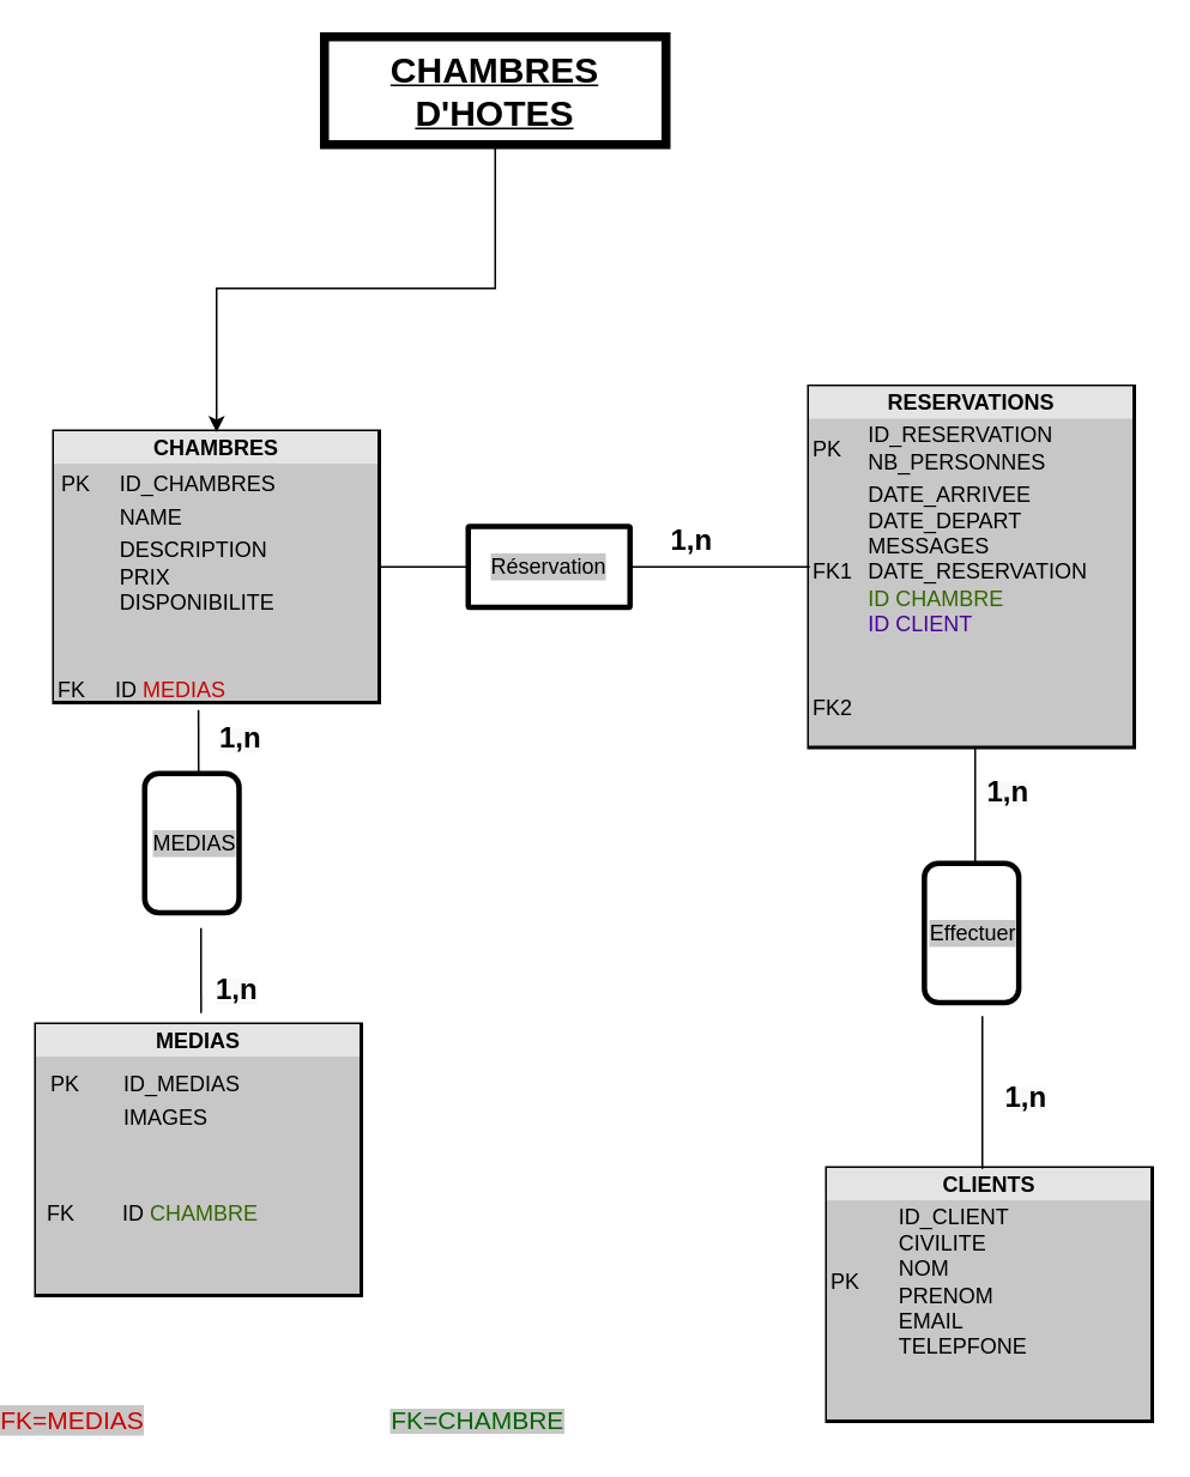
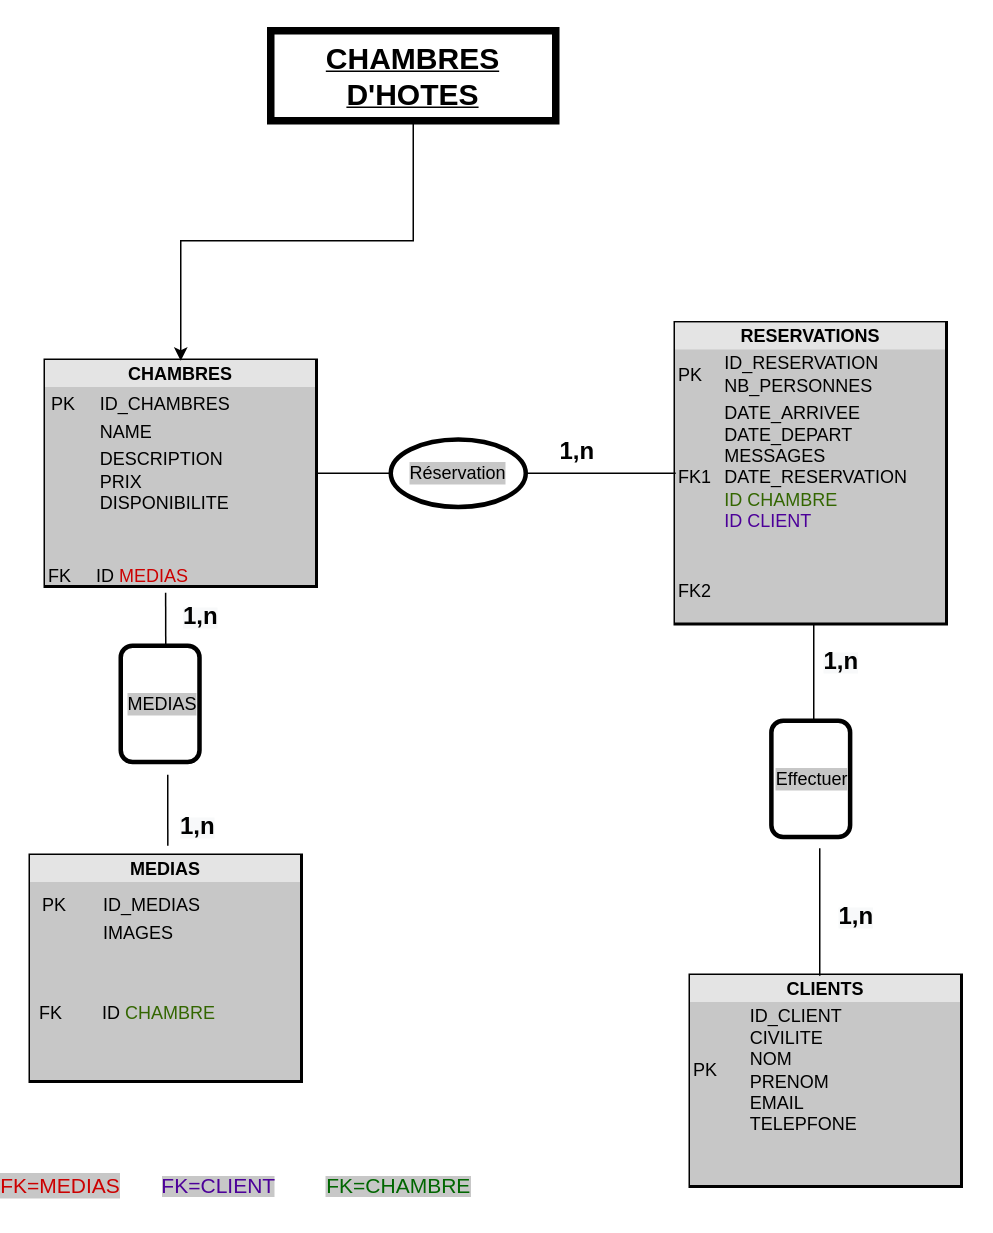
- <mxCell id="6" value="Réservation" style="rounded=1;whiteSpace=wrap;html=1;labelBackgroundColor=#C7C7C7;strokeWidth=3;align=center;arcSize=2;" parent="1" vertex="1"><mxGeometry x="260" y="292.5" width="90" height="45" as="geometry" /></mxCell>
+ <mxCell id="6" value="Réservation" style="ellipse;whiteSpace=wrap;html=1;labelBackgroundColor=#C7C7C7;strokeWidth=3;align=center;arcSize=2;" parent="1" vertex="1"><mxGeometry x="260" y="292.5" width="90" height="45" as="geometry" /></mxCell>
+ <mxCell id="21" value="&lt;span style=&quot;text-align: left ; background-color: rgb(199 , 199 , 199)&quot;&gt;&lt;font style=&quot;font-size: 14px&quot; color=&quot;#4c0099&quot;&gt;FK=CLIENT&lt;/font&gt;&lt;/span&gt;" style="text;html=1;align=center;verticalAlign=middle;resizable=0;points=[];autosize=1;" parent="1" vertex="1"><mxGeometry x="100" y="780" width="90" height="20" as="geometry" /></mxCell>
